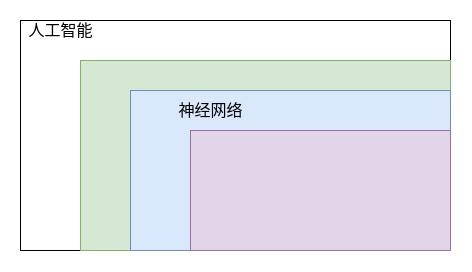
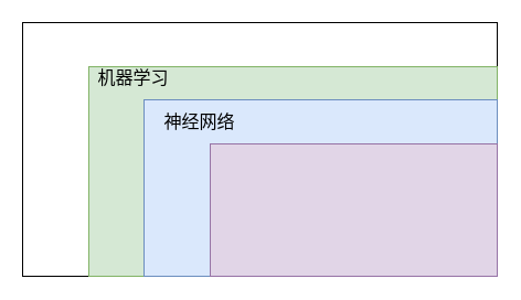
- <mxCell id="5" value="人工智能" style="text;html=1;resizable=0;autosize=1;align=center;verticalAlign=middle;points=[];fillColor=none;strokeColor=none;rounded=0;fontSize=16;" vertex="1" parent="1"><mxGeometry x="20" y="20" width="80" height="20" as="geometry" /></mxCell>
+ <mxCell id="6" value="机器学习" style="text;html=1;resizable=0;autosize=1;align=center;verticalAlign=middle;points=[];fillColor=none;strokeColor=none;rounded=0;fontSize=16;" vertex="1" parent="1"><mxGeometry x="80" y="60" width="80" height="20" as="geometry" /></mxCell>
- <mxCell id="7" value="神经网络" style="text;html=1;resizable=0;autosize=1;align=center;verticalAlign=middle;points=[];fillColor=none;strokeColor=none;rounded=0;fontSize=16;" vertex="1" parent="1"><mxGeometry x="170" y="100" width="80" height="20" as="geometry" /></mxCell>
+ <mxCell id="7" value="神经网络" style="text;html=1;resizable=0;autosize=1;align=center;verticalAlign=middle;points=[];fillColor=none;strokeColor=none;rounded=0;fontSize=16;" vertex="1" parent="1"><mxGeometry x="140" y="100" width="80" height="20" as="geometry" /></mxCell>
